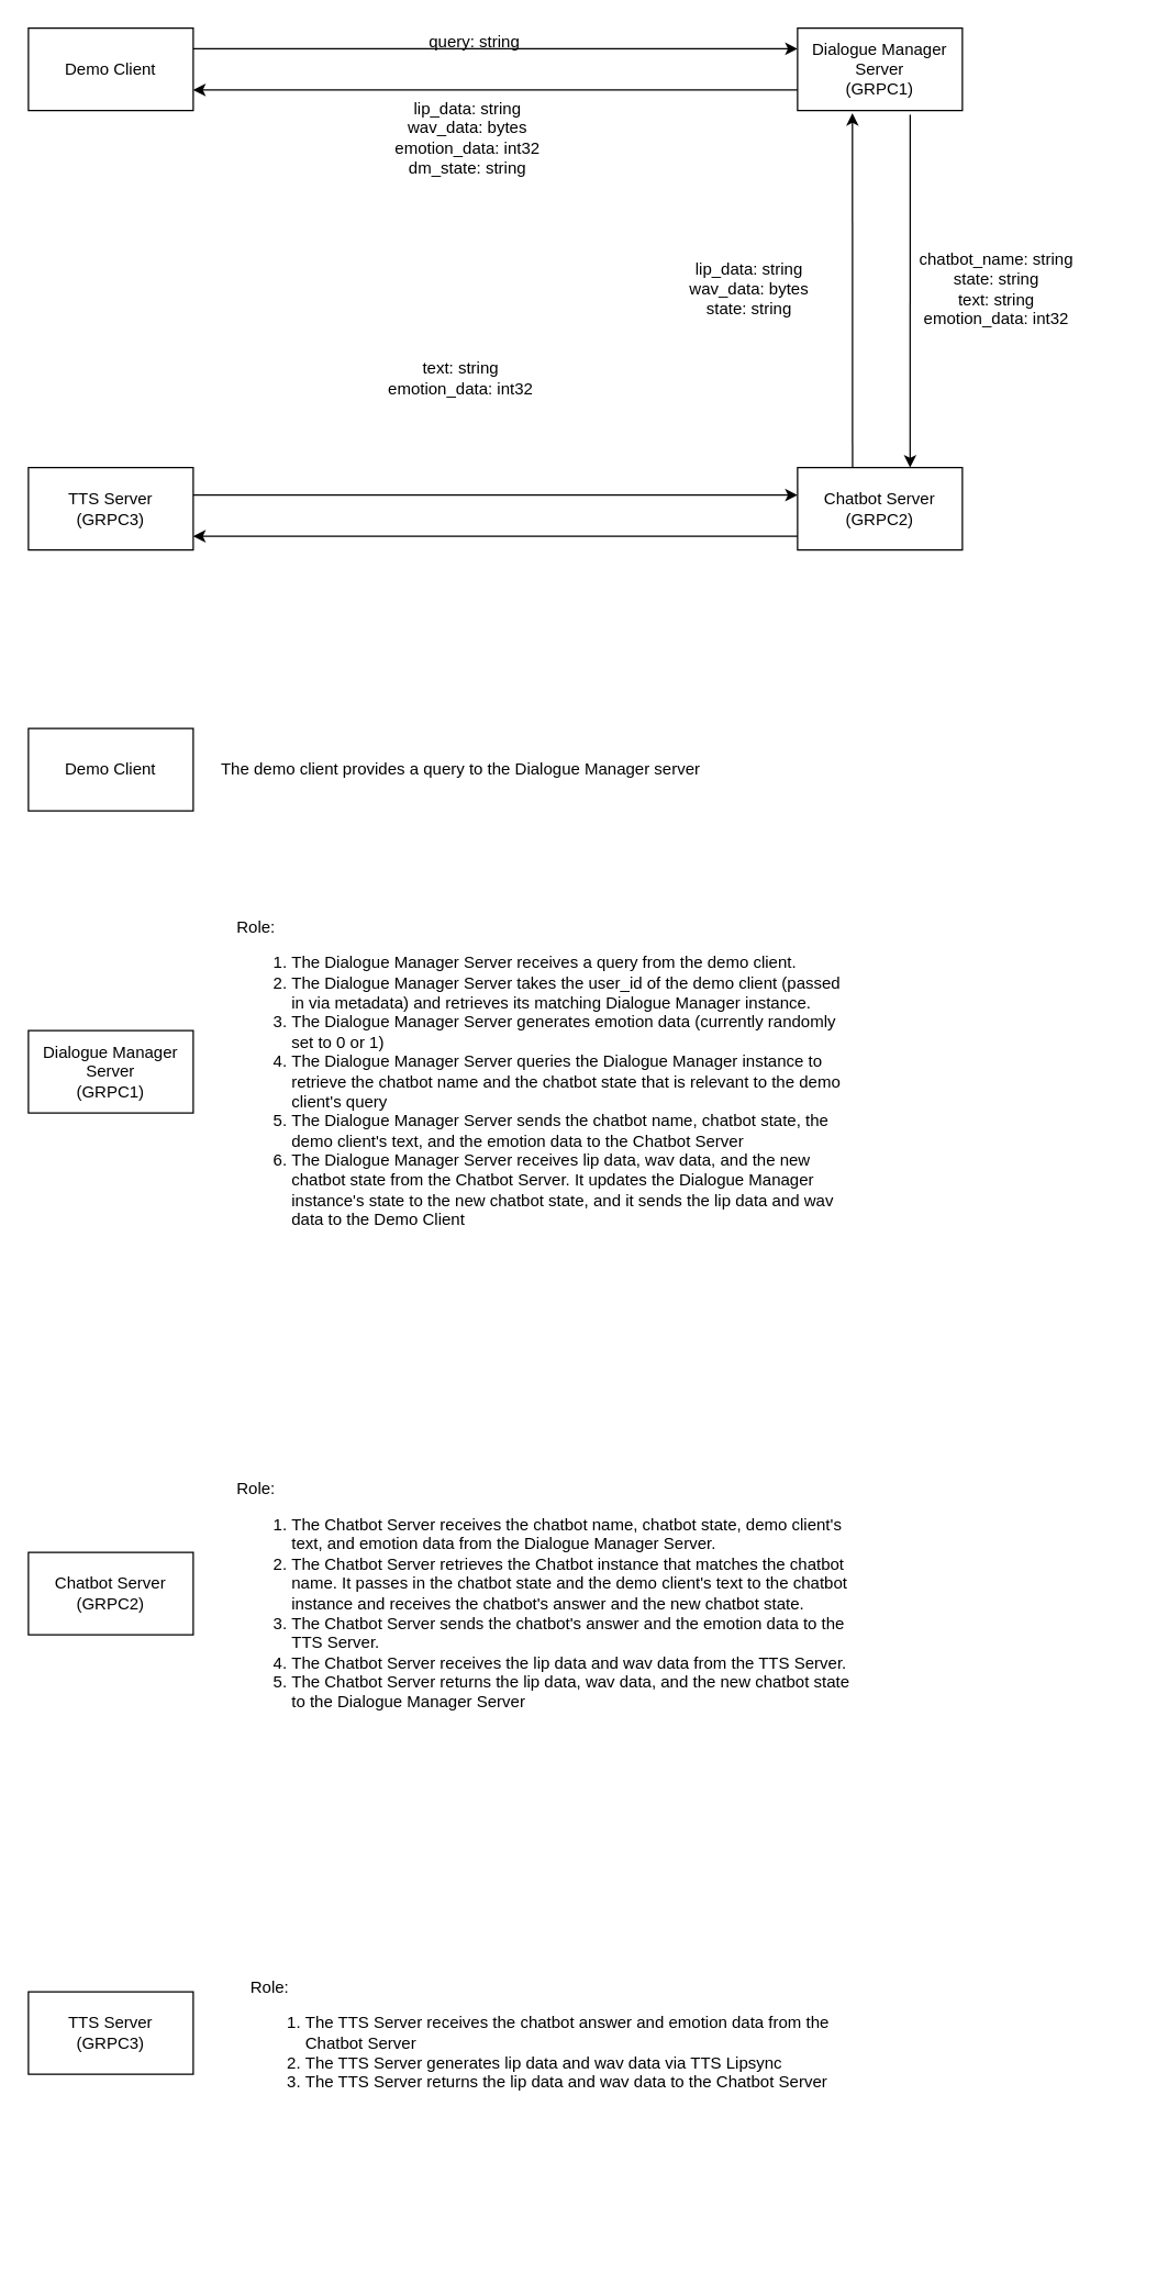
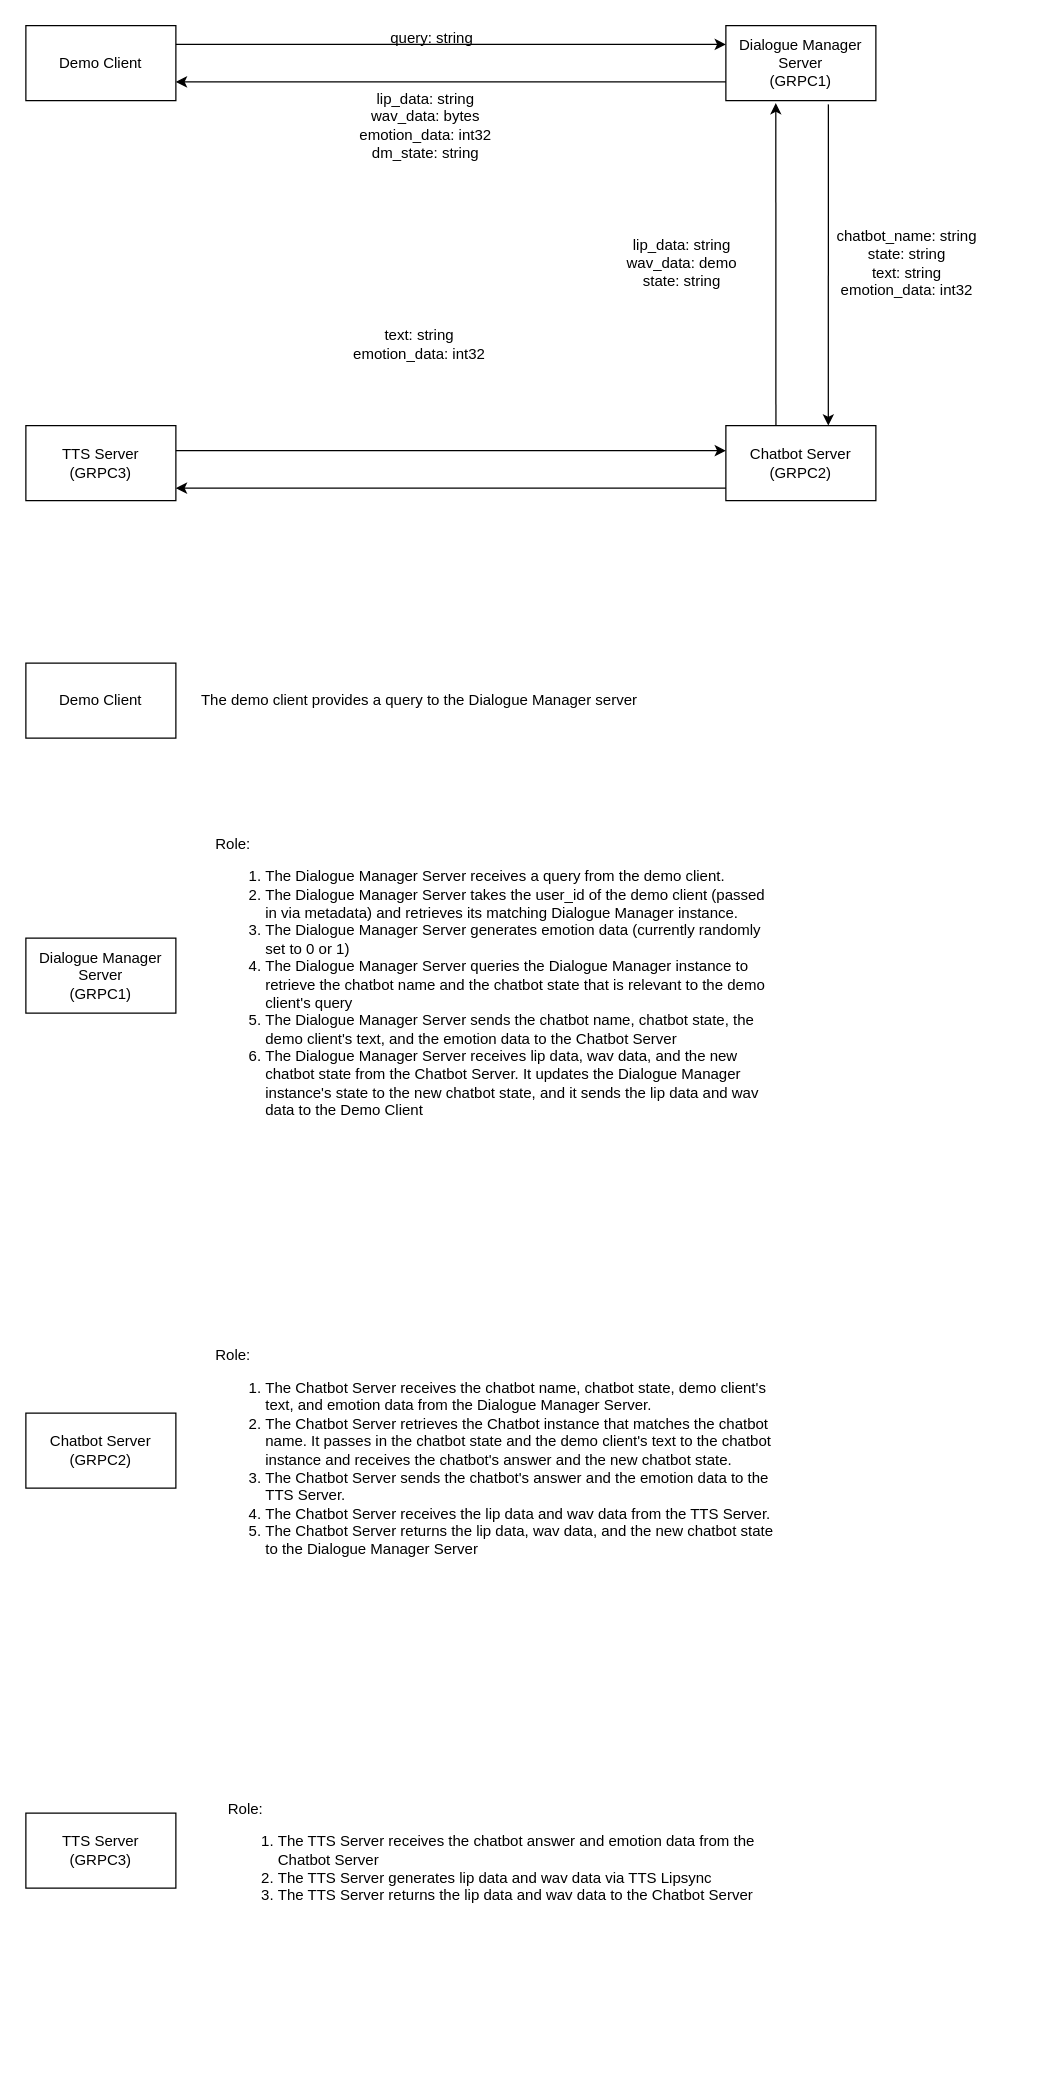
- <mxCell id="9" value="lip_data: string&lt;br&gt;wav_data: bytes&lt;br&gt;state: string" style="text;html=1;strokeColor=none;fillColor=none;align=center;verticalAlign=middle;whiteSpace=wrap;rounded=0;" vertex="1" parent="1"><mxGeometry x="450" y="200" width="190" height="20" as="geometry" /></mxCell>
+ <mxCell id="9" value="lip_data: string&lt;br&gt;wav_data: demo&lt;br&gt;state: string" style="text;html=1;strokeColor=none;fillColor=none;align=center;verticalAlign=middle;whiteSpace=wrap;rounded=0;" vertex="1" parent="1"><mxGeometry x="450" y="200" width="190" height="20" as="geometry" /></mxCell>
